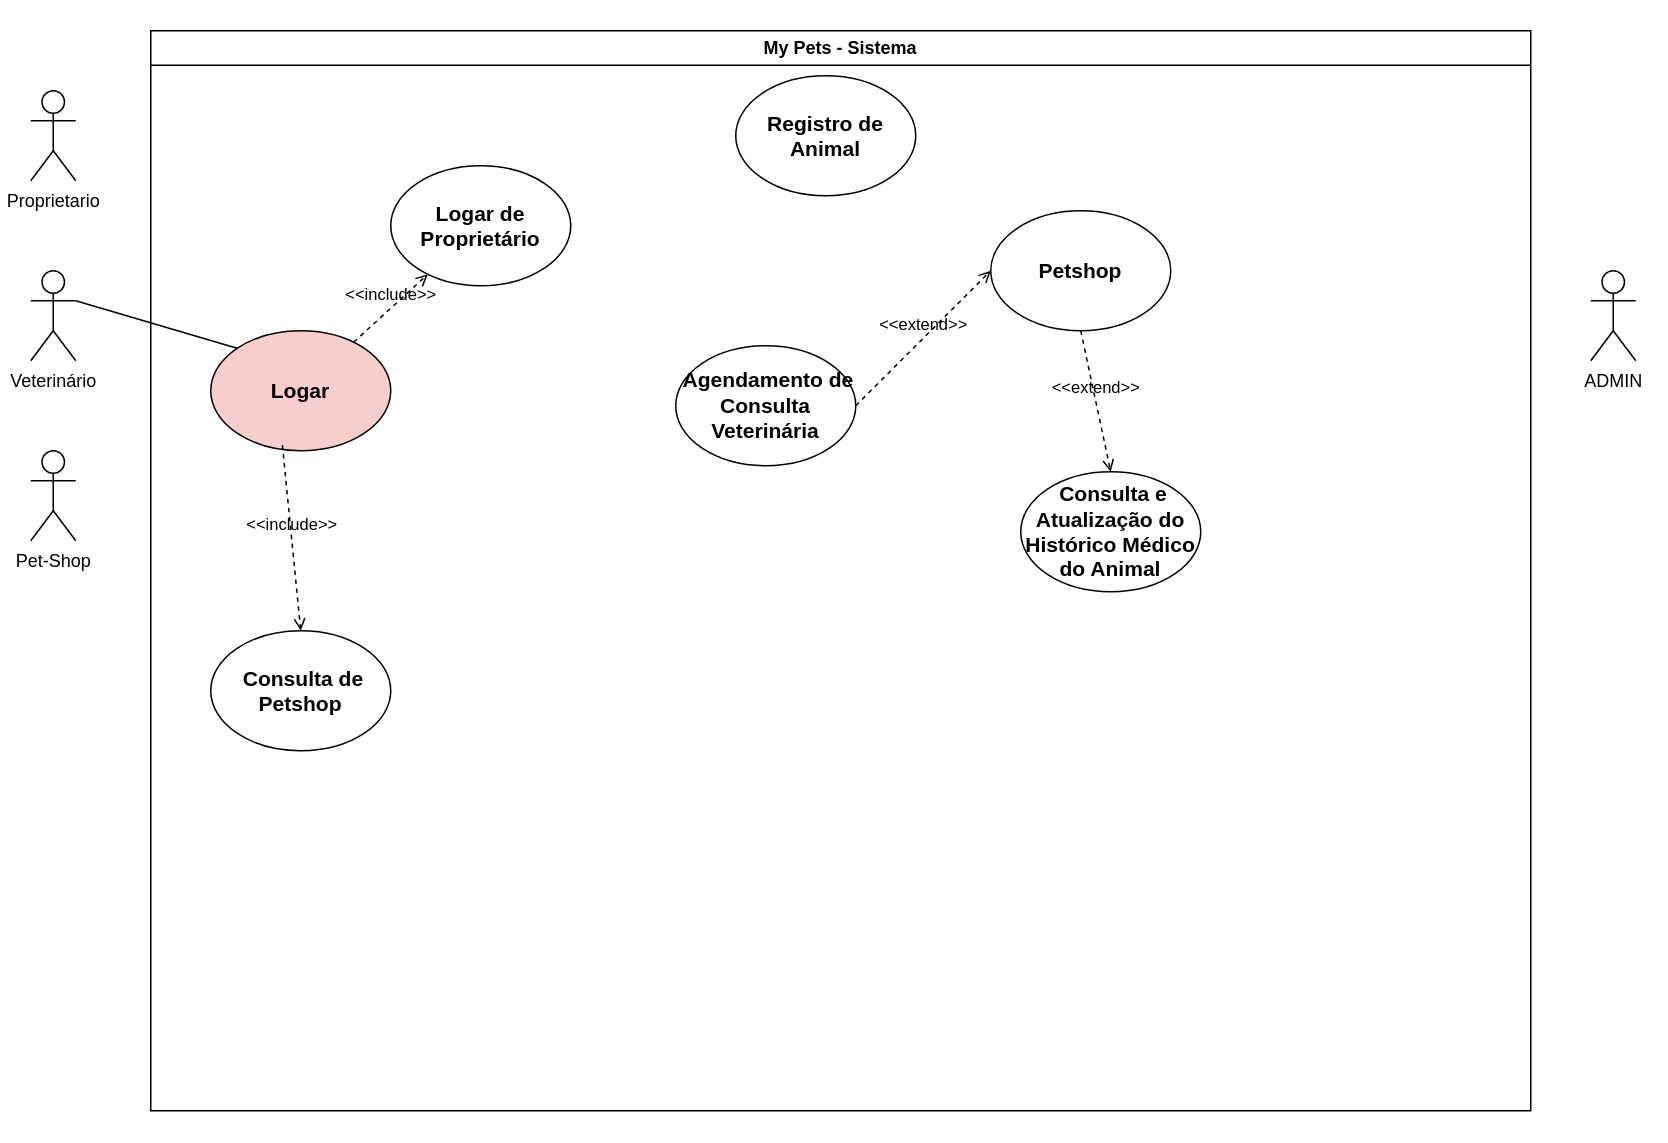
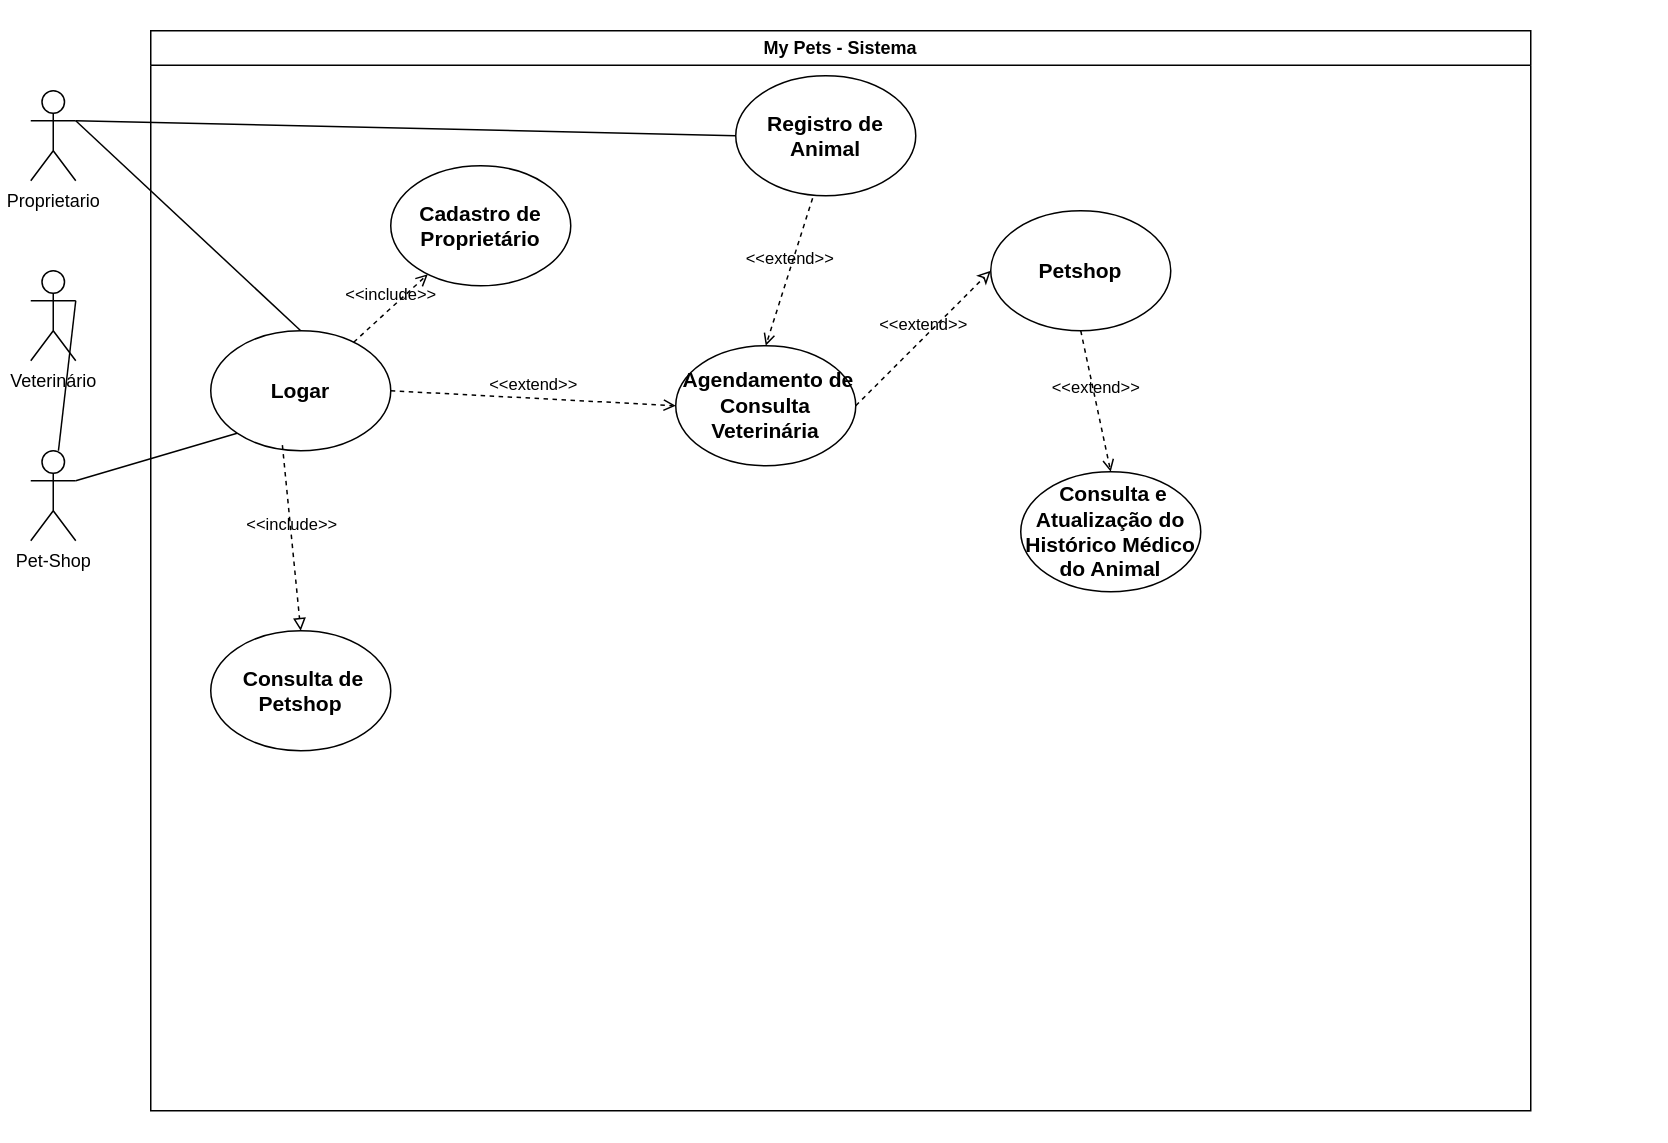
+ <mxCell id="23" value="" style="endArrow=none;html=1;rounded=0;exitX=1;exitY=0.333;exitDx=0;exitDy=0;entryX=0;entryY=0.5;entryDx=0;entryDy=0;exitPerimeter=0;" parent="1" source="2" target="9" edge="1"><mxGeometry width="50" height="50" relative="1" as="geometry"><mxPoint x="300" y="190" as="sourcePoint" /><mxPoint x="530" y="170" as="targetPoint" /></mxGeometry></mxCell>
- <mxCell id="7" value="&lt;h3 class=&quot;western&quot;&gt;&lt;strong&gt;Logar de Proprietário&lt;/strong&gt;&lt;/h3&gt;" style="ellipse;whiteSpace=wrap;html=1;" parent="6" vertex="1"><mxGeometry x="160" y="90" width="120" height="80" as="geometry" /></mxCell>
+ <mxCell id="7" value="&lt;h3 class=&quot;western&quot;&gt;&lt;strong&gt;Cadastro de Proprietário&lt;/strong&gt;&lt;/h3&gt;" style="ellipse;whiteSpace=wrap;html=1;" parent="6" vertex="1"><mxGeometry x="160" y="90" width="120" height="80" as="geometry" /></mxCell>
+ <mxCell id="22" value="" style="endArrow=none;html=1;rounded=0;exitX=1;exitY=0.333;exitDx=0;exitDy=0;exitPerimeter=0;entryX=0.5;entryY=0;entryDx=0;entryDy=0;" parent="1" source="2" target="8" edge="1"><mxGeometry width="50" height="50" relative="1" as="geometry"><mxPoint x="150" y="110" as="sourcePoint" /><mxPoint x="200" y="60" as="targetPoint" /></mxGeometry></mxCell>
+ <mxCell id="19" value="&amp;lt;&amp;lt;extend&amp;gt;&amp;gt;" style="html=1;verticalAlign=bottom;labelBackgroundColor=none;endArrow=open;endFill=0;dashed=1;rounded=0;entryX=0.5;entryY=0;entryDx=0;entryDy=0;exitX=0.427;exitY=1.02;exitDx=0;exitDy=0;exitPerimeter=0;" edge="1" parent="6" source="9" target="11"><mxGeometry width="160" relative="1" as="geometry"><mxPoint x="500" y="210" as="sourcePoint" /><mxPoint x="570" y="170" as="targetPoint" /></mxGeometry></mxCell>
- <mxCell id="18" value="&amp;lt;&amp;lt;extend&amp;gt;&amp;gt;" style="html=1;verticalAlign=bottom;labelBackgroundColor=none;endArrow=open;endFill=0;dashed=1;rounded=0;entryX=0;entryY=0.5;entryDx=0;entryDy=0;exitX=1;exitY=0.5;exitDx=0;exitDy=0;" edge="1" parent="6" source="11" target="17"><mxGeometry width="160" relative="1" as="geometry"><mxPoint x="640" y="260" as="sourcePoint" /><mxPoint x="620" y="370" as="targetPoint" /></mxGeometry></mxCell>
+ <mxCell id="18" value="&amp;lt;&amp;lt;extend&amp;gt;&amp;gt;" style="html=1;verticalAlign=bottom;labelBackgroundColor=none;endArrow=classic;endFill=0;dashed=1;rounded=0;entryX=0;entryY=0.5;entryDx=0;entryDy=0;exitX=1;exitY=0.5;exitDx=0;exitDy=0;" edge="1" parent="6" source="11" target="17"><mxGeometry width="160" relative="1" as="geometry"><mxPoint x="640" y="260" as="sourcePoint" /><mxPoint x="620" y="370" as="targetPoint" /></mxGeometry></mxCell>
- <mxCell id="5" value="ADMIN" style="shape=umlActor;verticalLabelPosition=bottom;verticalAlign=top;html=1;outlineConnect=0;" parent="1" vertex="1"><mxGeometry x="1060" y="180" width="30" height="60" as="geometry" /></mxCell>
- <mxCell id="20" value="" style="endArrow=none;html=1;rounded=0;exitX=1;exitY=0.333;exitDx=0;exitDy=0;exitPerimeter=0;entryX=0;entryY=0;entryDx=0;entryDy=0;" parent="1" source="3" target="8" edge="1"><mxGeometry width="50" height="50" relative="1" as="geometry"><mxPoint x="160" y="120" as="sourcePoint" /><mxPoint x="210" y="70" as="targetPoint" /></mxGeometry></mxCell>
+ <mxCell id="20" value="" style="endArrow=none;html=1;rounded=0;exitX=1;exitY=0.333;exitDx=0;exitDy=0;exitPerimeter=0;" parent="1" source="3" target="4" edge="1"><mxGeometry width="50" height="50" relative="1" as="geometry"><mxPoint x="160" y="120" as="sourcePoint" /><mxPoint x="210" y="70" as="targetPoint" /></mxGeometry></mxCell>
- <mxCell id="8" value="&lt;h3 class=&quot;western&quot;&gt;&lt;strong&gt;Logar&lt;/strong&gt;&lt;/h3&gt;" style="ellipse;whiteSpace=wrap;html=1;fillColor=#f8cecc;" parent="6" vertex="1"><mxGeometry x="40" y="200" width="120" height="80" as="geometry" /></mxCell>
+ <mxCell id="8" value="&lt;h3 class=&quot;western&quot;&gt;&lt;strong&gt;Logar&lt;/strong&gt;&lt;/h3&gt;" style="ellipse;whiteSpace=wrap;html=1;" parent="6" vertex="1"><mxGeometry x="40" y="200" width="120" height="80" as="geometry" /></mxCell>
+ <mxCell id="16" value="&amp;lt;&amp;lt;extend&amp;gt;&amp;gt;" style="html=1;verticalAlign=bottom;labelBackgroundColor=none;endArrow=open;endFill=0;dashed=1;rounded=0;entryX=0;entryY=0.5;entryDx=0;entryDy=0;exitX=1;exitY=0.5;exitDx=0;exitDy=0;" parent="6" source="8" target="11" edge="1"><mxGeometry width="160" relative="1" as="geometry"><mxPoint x="440" y="250" as="sourcePoint" /><mxPoint x="430" y="330" as="targetPoint" /></mxGeometry></mxCell>
+ <mxCell id="21" value="" style="endArrow=none;html=1;rounded=0;entryX=1;entryY=0.333;entryDx=0;entryDy=0;entryPerimeter=0;exitX=0;exitY=1;exitDx=0;exitDy=0;" parent="1" source="8" target="4" edge="1"><mxGeometry width="50" height="50" relative="1" as="geometry"><mxPoint x="160" y="330" as="sourcePoint" /><mxPoint x="220" y="80" as="targetPoint" /></mxGeometry></mxCell>
- <mxCell id="14" value="&amp;lt;&amp;lt;include&amp;gt;&amp;gt;" style="html=1;verticalAlign=bottom;labelBackgroundColor=none;endArrow=open;endFill=0;dashed=1;rounded=0;exitX=0.398;exitY=0.953;exitDx=0;exitDy=0;exitPerimeter=0;entryX=0.5;entryY=0;entryDx=0;entryDy=0;" parent="6" source="8" target="10" edge="1"><mxGeometry width="160" relative="1" as="geometry"><mxPoint x="270" y="379.38" as="sourcePoint" /><mxPoint x="430" y="379.38" as="targetPoint" /></mxGeometry></mxCell>
+ <mxCell id="14" value="&amp;lt;&amp;lt;include&amp;gt;&amp;gt;" style="html=1;verticalAlign=bottom;labelBackgroundColor=none;endArrow=block;endFill=0;dashed=1;rounded=0;exitX=0.398;exitY=0.953;exitDx=0;exitDy=0;exitPerimeter=0;entryX=0.5;entryY=0;entryDx=0;entryDy=0;" parent="6" source="8" target="10" edge="1"><mxGeometry width="160" relative="1" as="geometry"><mxPoint x="270" y="379.38" as="sourcePoint" /><mxPoint x="430" y="379.38" as="targetPoint" /></mxGeometry></mxCell>
